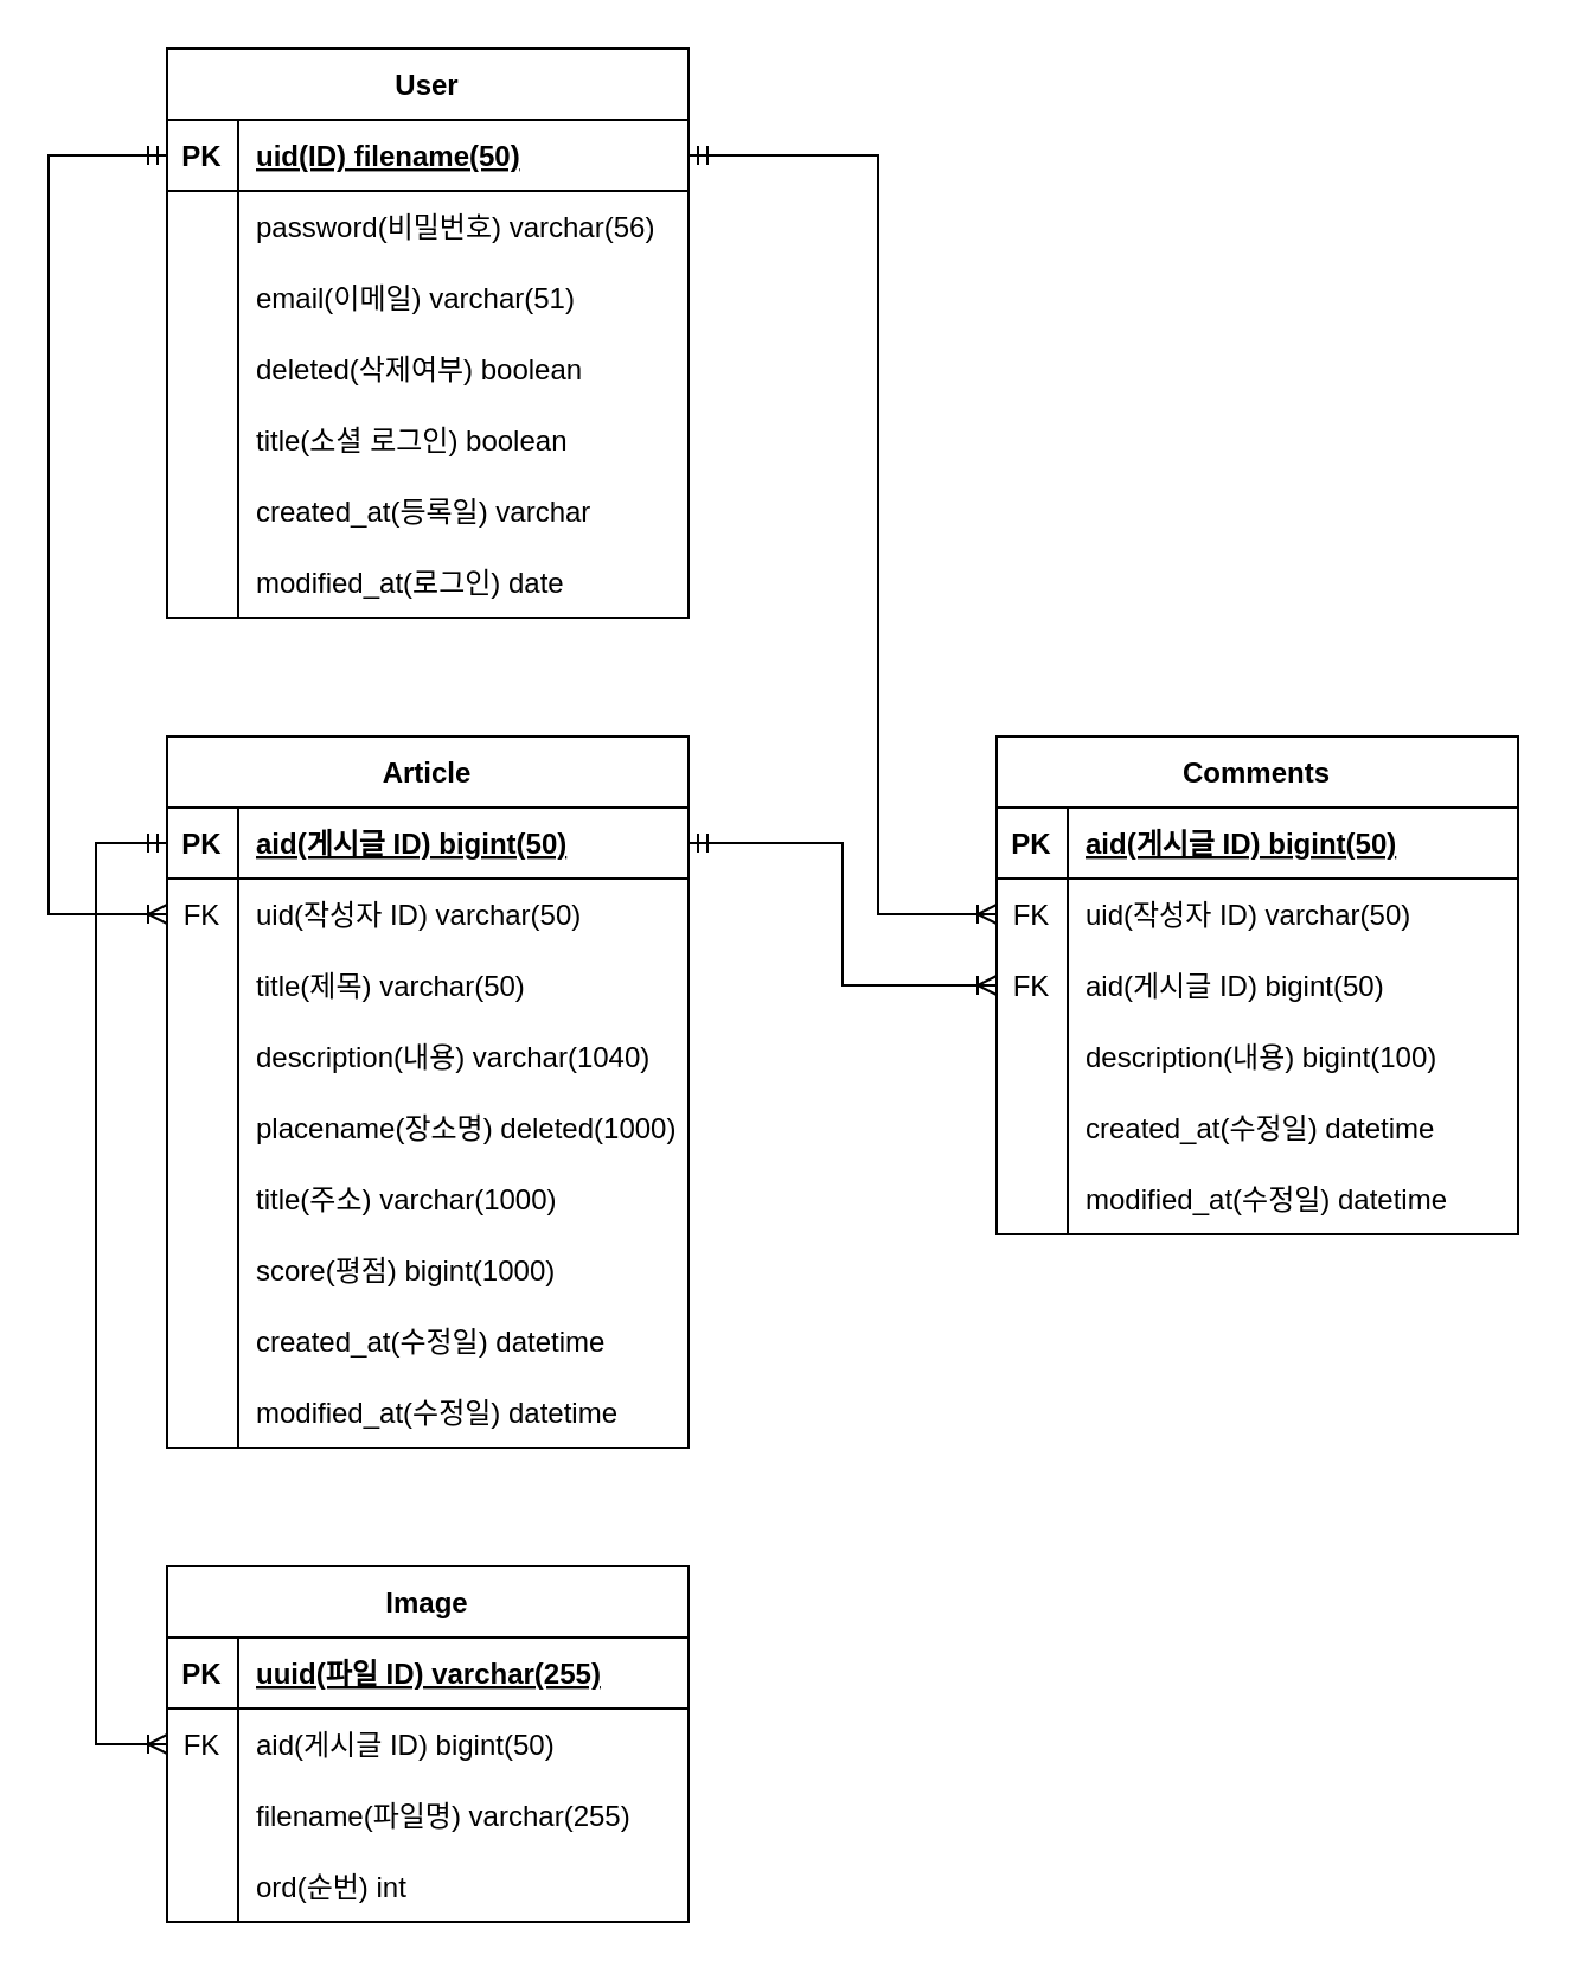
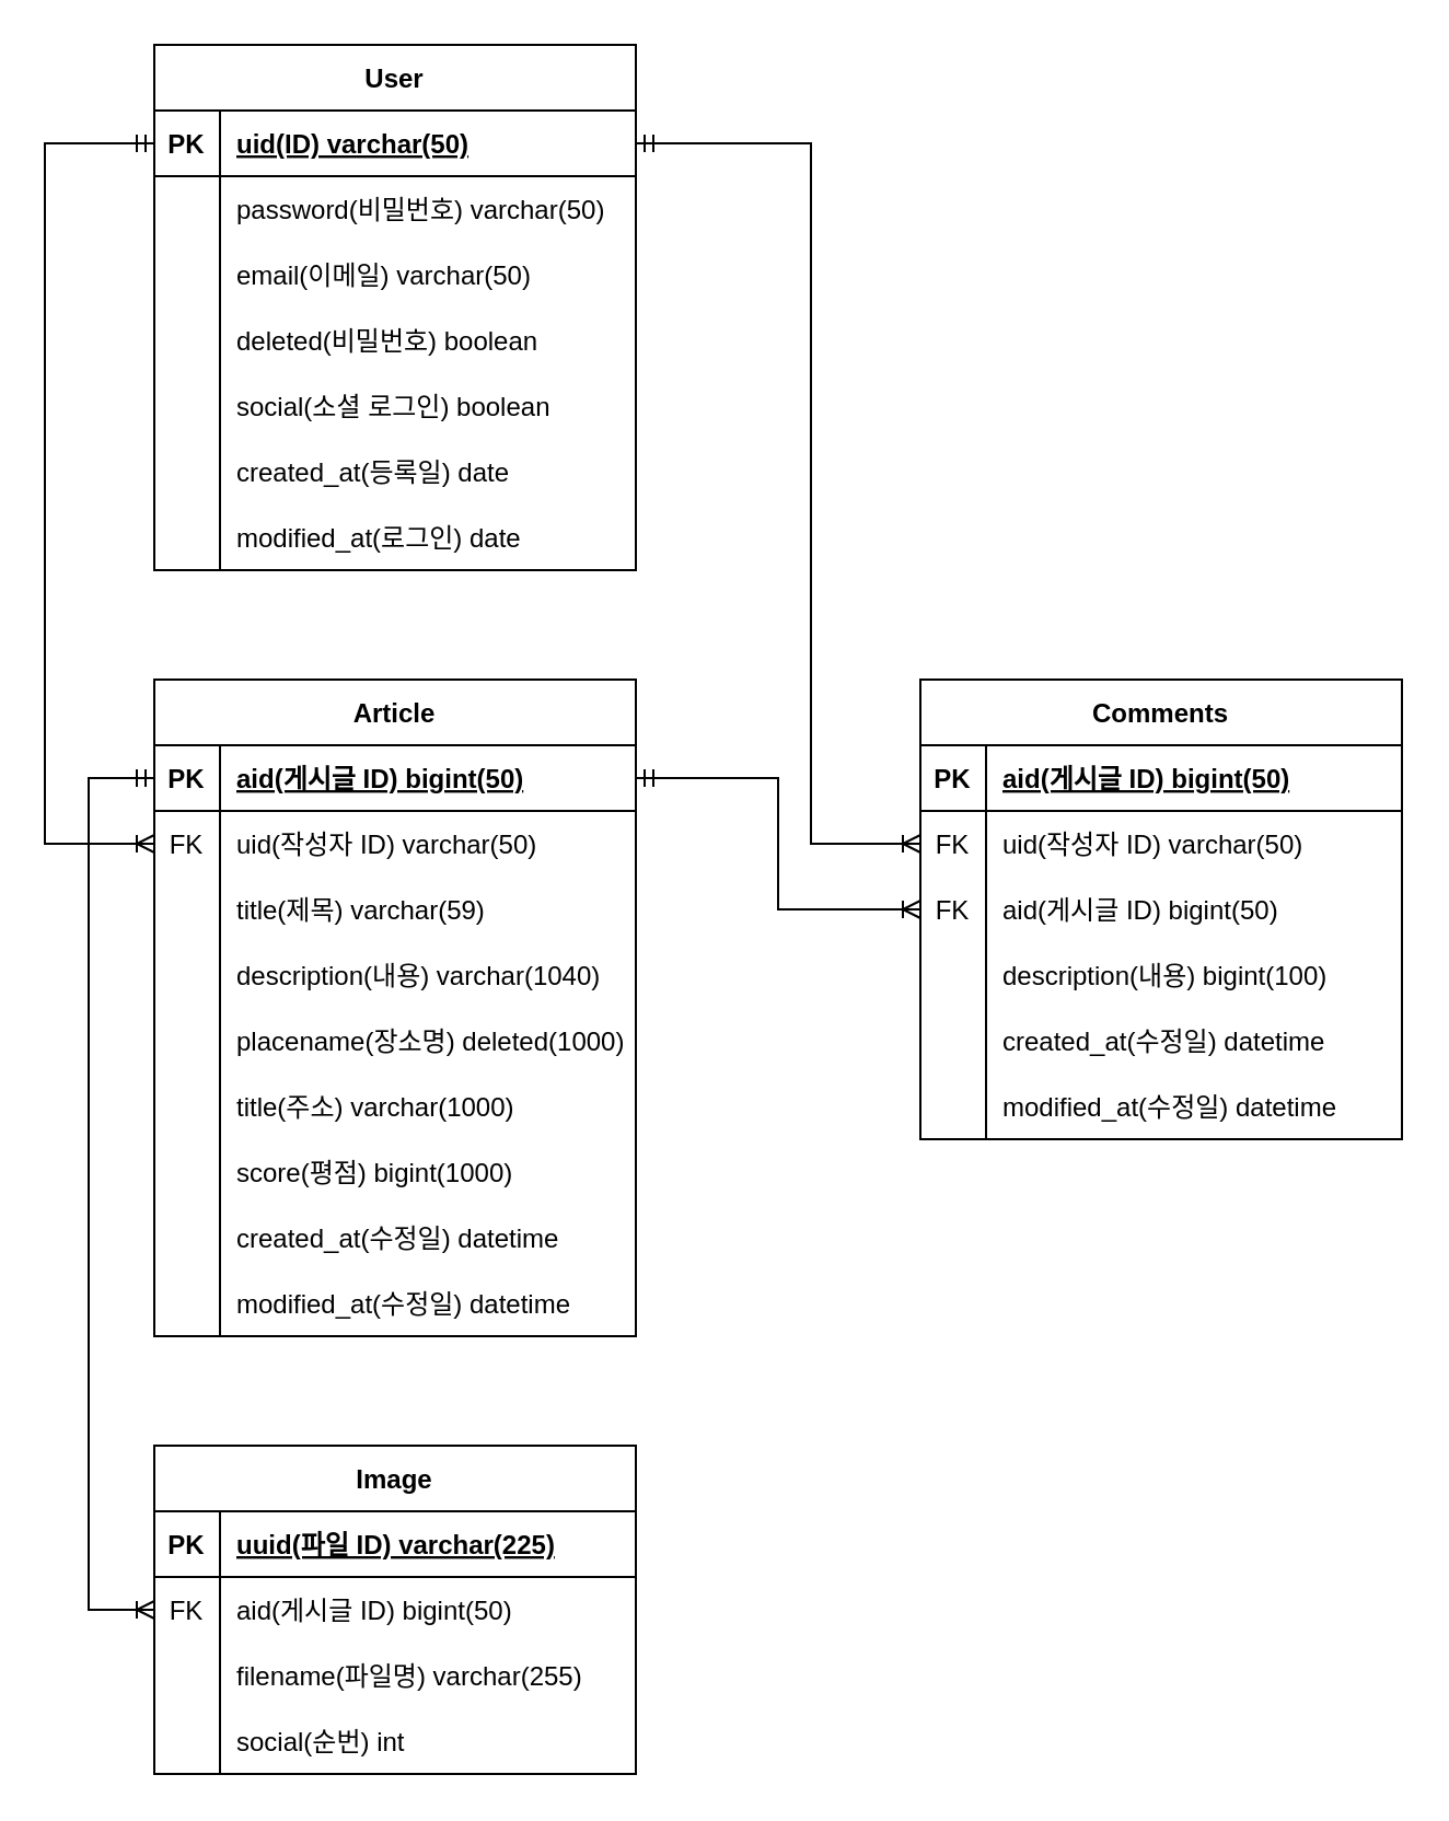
- <mxCell id="5" value="uid(ID) filename(50)" style="shape=partialRectangle;connectable=0;fillColor=none;top=0;left=0;bottom=0;right=0;align=left;spacingLeft=6;fontStyle=5;overflow=hidden;" parent="3" vertex="1"><mxGeometry x="30" width="190" height="30" as="geometry"><mxRectangle width="190" height="30" as="alternateBounds" /></mxGeometry></mxCell>
+ <mxCell id="5" value="uid(ID) varchar(50)" style="shape=partialRectangle;connectable=0;fillColor=none;top=0;left=0;bottom=0;right=0;align=left;spacingLeft=6;fontStyle=5;overflow=hidden;" parent="3" vertex="1"><mxGeometry x="30" width="190" height="30" as="geometry"><mxRectangle width="190" height="30" as="alternateBounds" /></mxGeometry></mxCell>
- <mxCell id="8" value="password(비밀번호) varchar(56)" style="shape=partialRectangle;connectable=0;fillColor=none;top=0;left=0;bottom=0;right=0;align=left;spacingLeft=6;overflow=hidden;" parent="6" vertex="1"><mxGeometry x="30" width="190" height="30" as="geometry"><mxRectangle width="190" height="30" as="alternateBounds" /></mxGeometry></mxCell>
+ <mxCell id="8" value="password(비밀번호) varchar(50)" style="shape=partialRectangle;connectable=0;fillColor=none;top=0;left=0;bottom=0;right=0;align=left;spacingLeft=6;overflow=hidden;" parent="6" vertex="1"><mxGeometry x="30" width="190" height="30" as="geometry"><mxRectangle width="190" height="30" as="alternateBounds" /></mxGeometry></mxCell>
- <mxCell id="11" value="email(이메일) varchar(51)" style="shape=partialRectangle;connectable=0;fillColor=none;top=0;left=0;bottom=0;right=0;align=left;spacingLeft=6;overflow=hidden;" parent="9" vertex="1"><mxGeometry x="30" width="190" height="30" as="geometry"><mxRectangle width="190" height="30" as="alternateBounds" /></mxGeometry></mxCell>
+ <mxCell id="11" value="email(이메일) varchar(50)" style="shape=partialRectangle;connectable=0;fillColor=none;top=0;left=0;bottom=0;right=0;align=left;spacingLeft=6;overflow=hidden;" parent="9" vertex="1"><mxGeometry x="30" width="190" height="30" as="geometry"><mxRectangle width="190" height="30" as="alternateBounds" /></mxGeometry></mxCell>
- <mxCell id="14" value="deleted(삭제여부) boolean" style="shape=partialRectangle;connectable=0;fillColor=none;top=0;left=0;bottom=0;right=0;align=left;spacingLeft=6;overflow=hidden;" parent="12" vertex="1"><mxGeometry x="30" width="190" height="30" as="geometry"><mxRectangle width="190" height="30" as="alternateBounds" /></mxGeometry></mxCell>
+ <mxCell id="14" value="deleted(비밀번호) boolean" style="shape=partialRectangle;connectable=0;fillColor=none;top=0;left=0;bottom=0;right=0;align=left;spacingLeft=6;overflow=hidden;" parent="12" vertex="1"><mxGeometry x="30" width="190" height="30" as="geometry"><mxRectangle width="190" height="30" as="alternateBounds" /></mxGeometry></mxCell>
- <mxCell id="17" value="title(소셜 로그인) boolean" style="shape=partialRectangle;connectable=0;fillColor=none;top=0;left=0;bottom=0;right=0;align=left;spacingLeft=6;overflow=hidden;" parent="15" vertex="1"><mxGeometry x="30" width="190" height="30" as="geometry"><mxRectangle width="190" height="30" as="alternateBounds" /></mxGeometry></mxCell>
+ <mxCell id="17" value="social(소셜 로그인) boolean" style="shape=partialRectangle;connectable=0;fillColor=none;top=0;left=0;bottom=0;right=0;align=left;spacingLeft=6;overflow=hidden;" parent="15" vertex="1"><mxGeometry x="30" width="190" height="30" as="geometry"><mxRectangle width="190" height="30" as="alternateBounds" /></mxGeometry></mxCell>
- <mxCell id="20" value="created_at(등록일) varchar" style="shape=partialRectangle;connectable=0;fillColor=none;top=0;left=0;bottom=0;right=0;align=left;spacingLeft=6;overflow=hidden;" parent="18" vertex="1"><mxGeometry x="30" width="190" height="30" as="geometry"><mxRectangle width="190" height="30" as="alternateBounds" /></mxGeometry></mxCell>
+ <mxCell id="20" value="created_at(등록일) date" style="shape=partialRectangle;connectable=0;fillColor=none;top=0;left=0;bottom=0;right=0;align=left;spacingLeft=6;overflow=hidden;" parent="18" vertex="1"><mxGeometry x="30" width="190" height="30" as="geometry"><mxRectangle width="190" height="30" as="alternateBounds" /></mxGeometry></mxCell>
- <mxCell id="33" value="title(제목) varchar(50)" style="shape=partialRectangle;connectable=0;fillColor=none;top=0;left=0;bottom=0;right=0;align=left;spacingLeft=6;overflow=hidden;" parent="31" vertex="1"><mxGeometry x="30" width="190" height="30" as="geometry"><mxRectangle width="190" height="30" as="alternateBounds" /></mxGeometry></mxCell>
+ <mxCell id="33" value="title(제목) varchar(59)" style="shape=partialRectangle;connectable=0;fillColor=none;top=0;left=0;bottom=0;right=0;align=left;spacingLeft=6;overflow=hidden;" parent="31" vertex="1"><mxGeometry x="30" width="190" height="30" as="geometry"><mxRectangle width="190" height="30" as="alternateBounds" /></mxGeometry></mxCell>
- <mxCell id="74" value="uuid(파일 ID) varchar(255)" style="shape=partialRectangle;connectable=0;fillColor=none;top=0;left=0;bottom=0;right=0;align=left;spacingLeft=6;fontStyle=5;overflow=hidden;" parent="72" vertex="1"><mxGeometry x="30" width="190" height="30" as="geometry"><mxRectangle width="190" height="30" as="alternateBounds" /></mxGeometry></mxCell>
+ <mxCell id="74" value="uuid(파일 ID) varchar(225)" style="shape=partialRectangle;connectable=0;fillColor=none;top=0;left=0;bottom=0;right=0;align=left;spacingLeft=6;fontStyle=5;overflow=hidden;" parent="72" vertex="1"><mxGeometry x="30" width="190" height="30" as="geometry"><mxRectangle width="190" height="30" as="alternateBounds" /></mxGeometry></mxCell>
- <mxCell id="83" value="ord(순번) int" style="shape=partialRectangle;connectable=0;fillColor=none;top=0;left=0;bottom=0;right=0;align=left;spacingLeft=6;overflow=hidden;" parent="81" vertex="1"><mxGeometry x="30" width="190" height="30" as="geometry"><mxRectangle width="190" height="30" as="alternateBounds" /></mxGeometry></mxCell>
+ <mxCell id="83" value="social(순번) int" style="shape=partialRectangle;connectable=0;fillColor=none;top=0;left=0;bottom=0;right=0;align=left;spacingLeft=6;overflow=hidden;" parent="81" vertex="1"><mxGeometry x="30" width="190" height="30" as="geometry"><mxRectangle width="190" height="30" as="alternateBounds" /></mxGeometry></mxCell>
